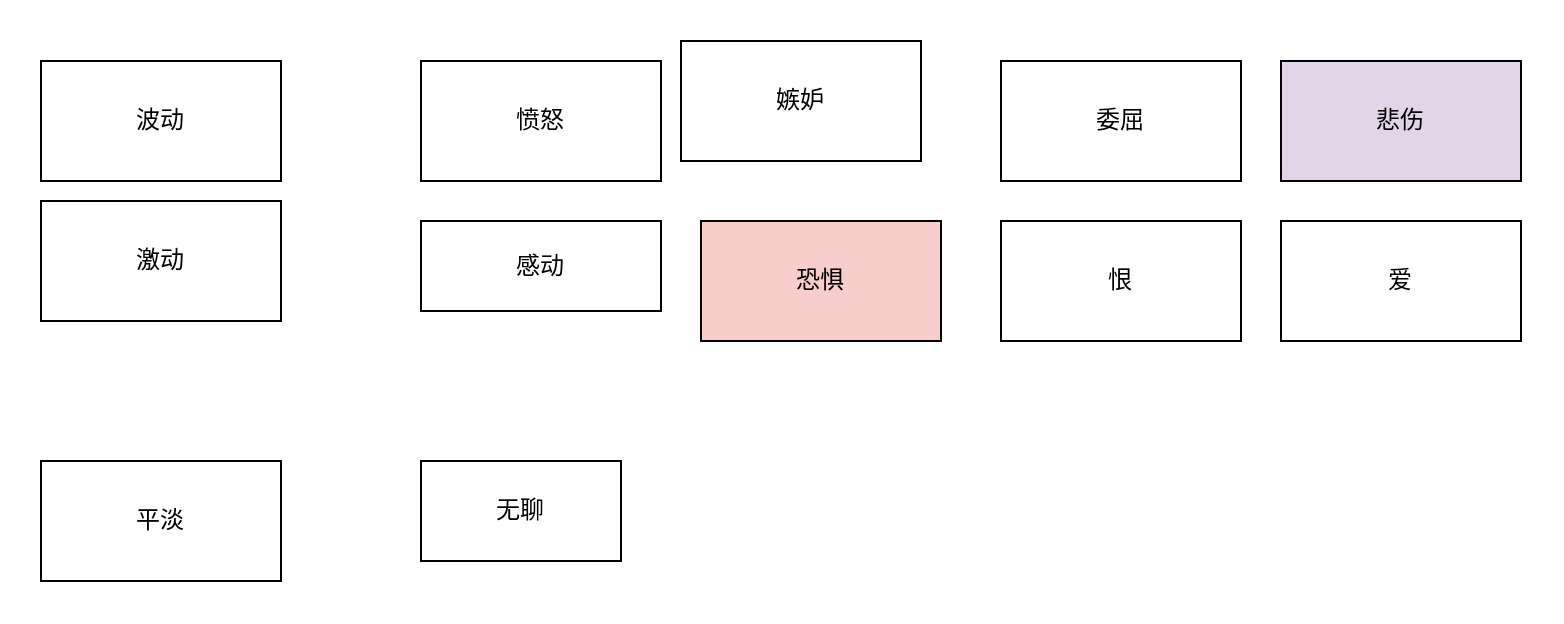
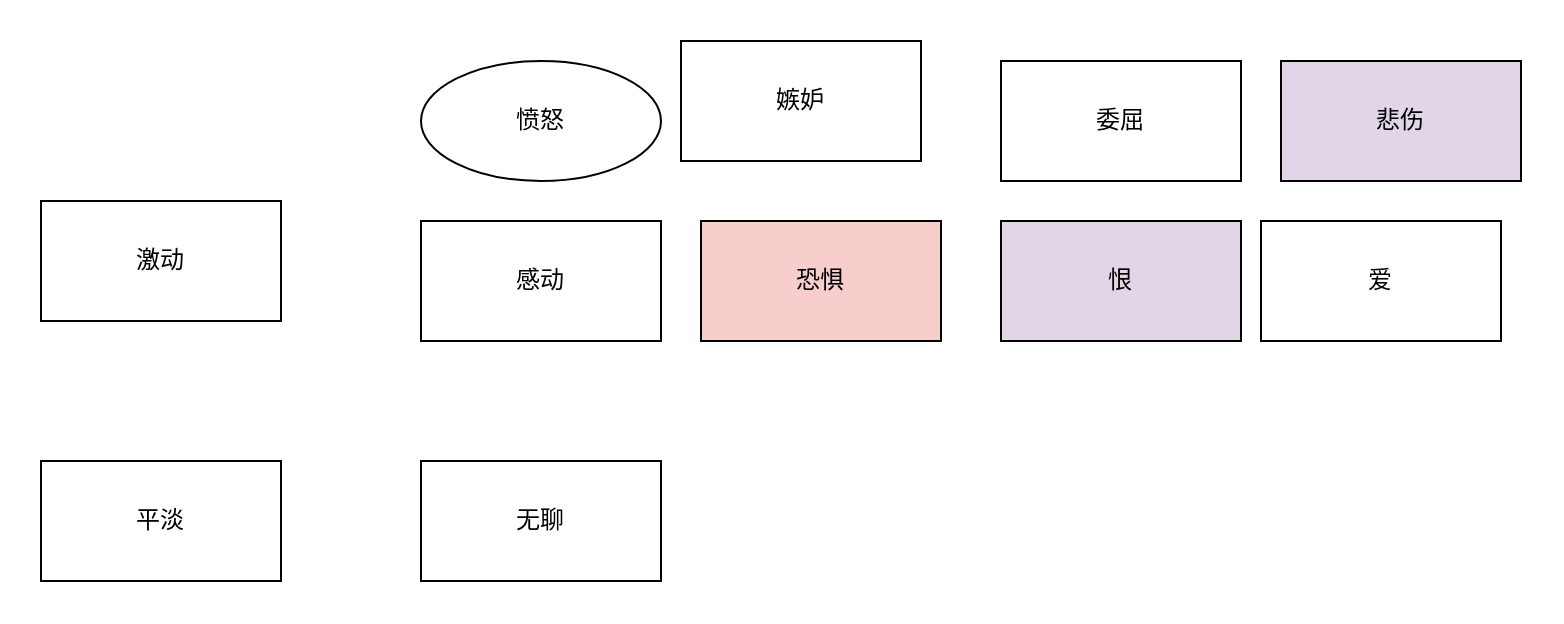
- <mxCell id="4" value="波动" style="rounded=0;whiteSpace=wrap;html=1;" vertex="1" parent="1"><mxGeometry x="20" y="30" width="120" height="60" as="geometry" /></mxCell>
- <mxCell id="2" value="愤怒" style="rounded=0;whiteSpace=wrap;html=1;" vertex="1" parent="1"><mxGeometry x="210" y="30" width="120" height="60" as="geometry" /></mxCell>
+ <mxCell id="2" value="愤怒" style="ellipse;whiteSpace=wrap;html=1;" vertex="1" parent="1"><mxGeometry x="210" y="30" width="120" height="60" as="geometry" /></mxCell>
- <mxCell id="8" value="感动" style="rounded=0;whiteSpace=wrap;html=1;" vertex="1" parent="1"><mxGeometry x="210" y="110" width="120" height="45" as="geometry" /></mxCell>
+ <mxCell id="8" value="感动" style="rounded=0;whiteSpace=wrap;html=1;" vertex="1" parent="1"><mxGeometry x="210" y="110" width="120" height="60" as="geometry" /></mxCell>
- <mxCell id="12" value="恨" style="rounded=0;whiteSpace=wrap;html=1;" vertex="1" parent="1"><mxGeometry x="500" y="110" width="120" height="60" as="geometry" /></mxCell>
+ <mxCell id="12" value="恨" style="rounded=0;whiteSpace=wrap;html=1;fillColor=#e1d5e7;" vertex="1" parent="1"><mxGeometry x="500" y="110" width="120" height="60" as="geometry" /></mxCell>
- <mxCell id="13" value="爱" style="rounded=0;whiteSpace=wrap;html=1;" vertex="1" parent="1"><mxGeometry x="640" y="110" width="120" height="60" as="geometry" /></mxCell>
+ <mxCell id="13" value="爱" style="rounded=0;whiteSpace=wrap;html=1;" vertex="1" parent="1"><mxGeometry x="630" y="110" width="120" height="60" as="geometry" /></mxCell>
- <mxCell id="9" value="无聊" style="rounded=0;whiteSpace=wrap;html=1;" vertex="1" parent="1"><mxGeometry x="210" y="230" width="100" height="50" as="geometry" /></mxCell>
+ <mxCell id="9" value="无聊" style="rounded=0;whiteSpace=wrap;html=1;" vertex="1" parent="1"><mxGeometry x="210" y="230" width="120" height="60" as="geometry" /></mxCell>
